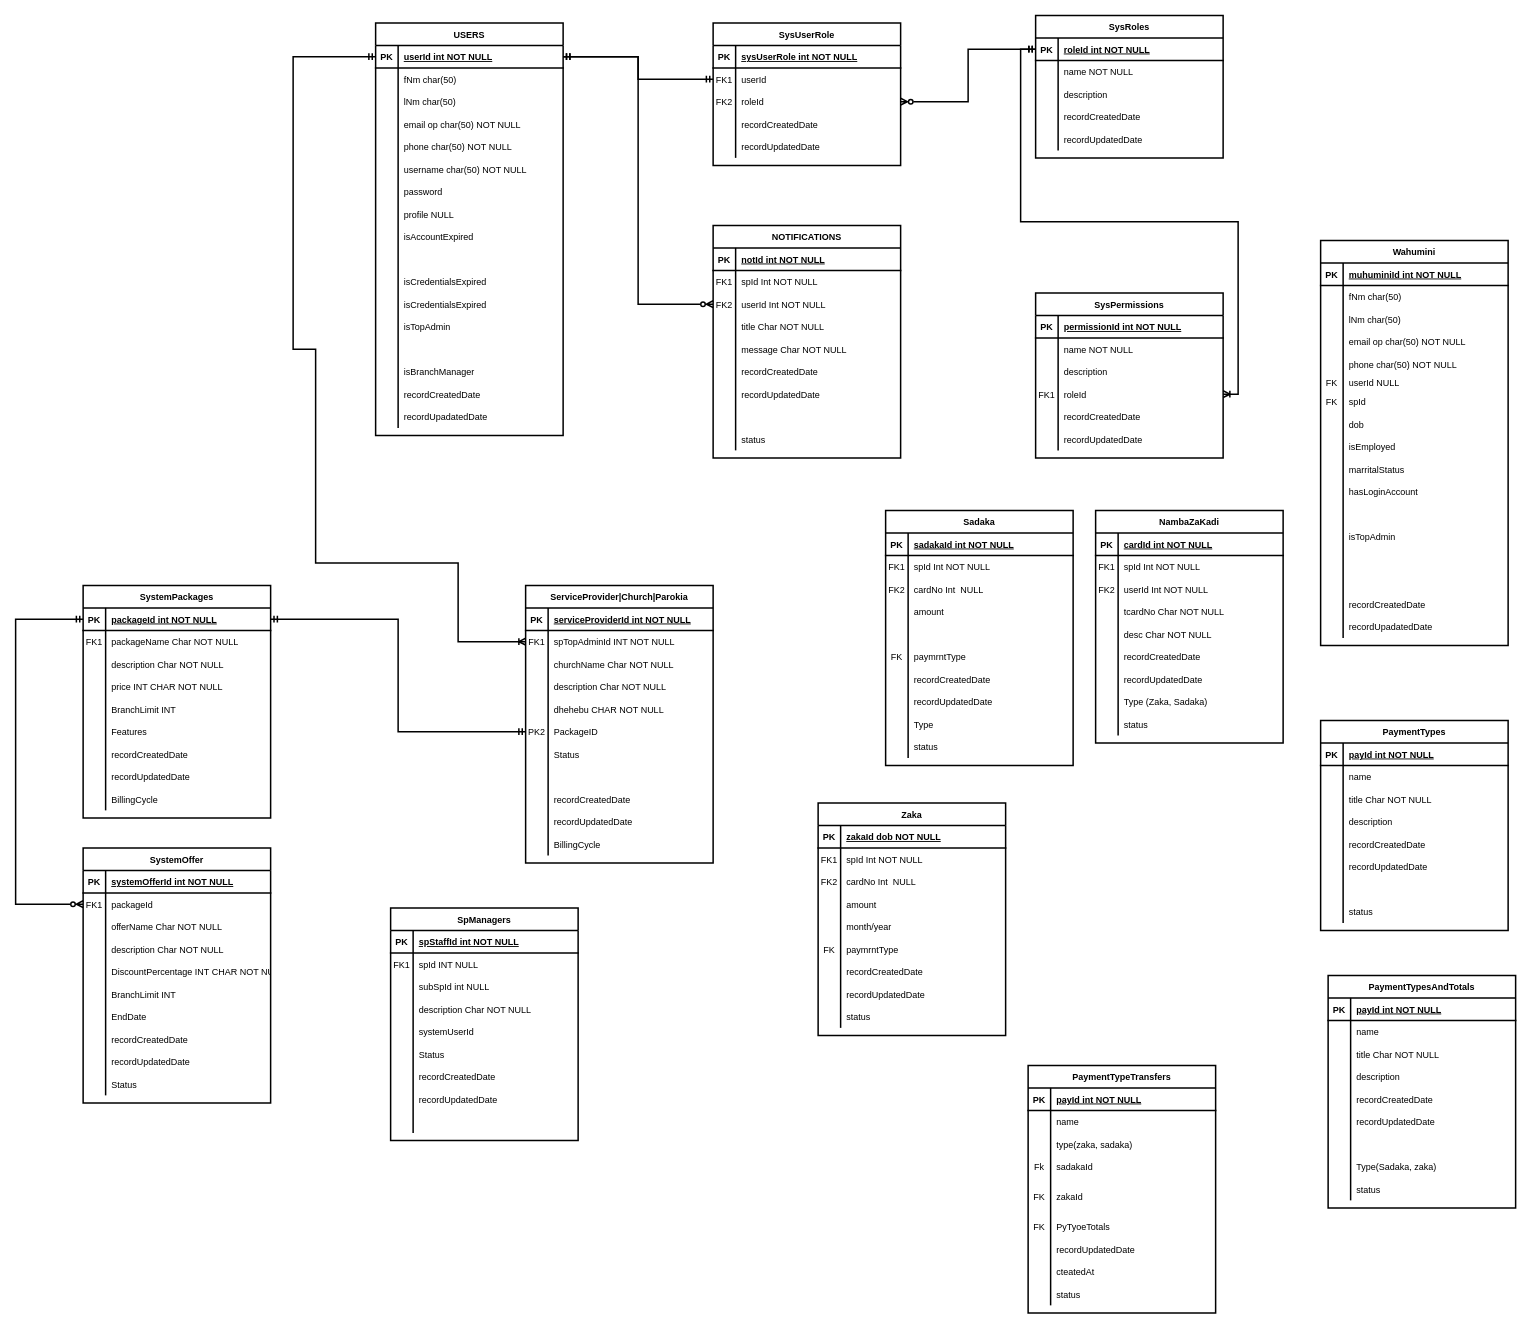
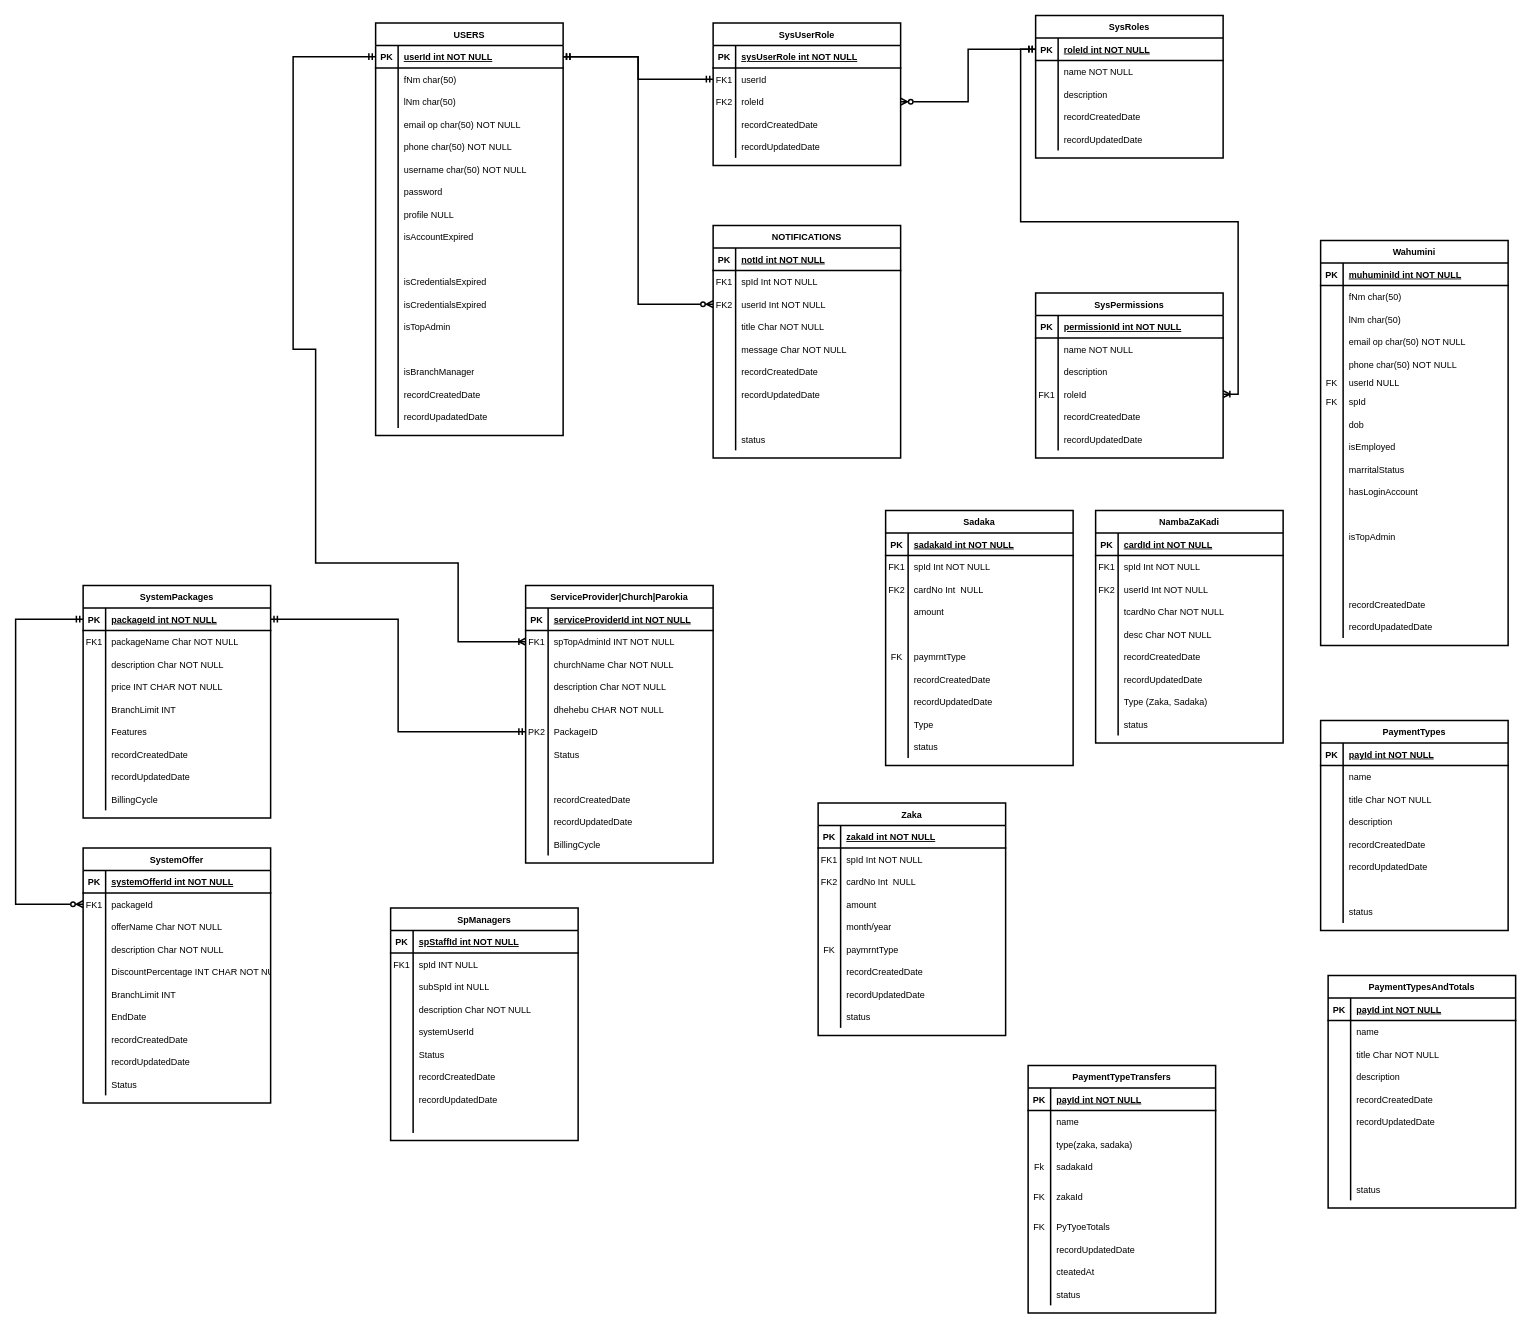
- <mxCell id="399" value="zakaId dob NOT NULL " style="shape=partialRectangle;overflow=hidden;connectable=0;fillColor=none;top=0;left=0;bottom=0;right=0;align=left;spacingLeft=6;fontStyle=5;strokeWidth=2;" parent="397" vertex="1"><mxGeometry x="30" width="220" height="30" as="geometry"><mxRectangle width="220" height="30" as="alternateBounds" /></mxGeometry></mxCell>
+ <mxCell id="399" value="zakaId int NOT NULL " style="shape=partialRectangle;overflow=hidden;connectable=0;fillColor=none;top=0;left=0;bottom=0;right=0;align=left;spacingLeft=6;fontStyle=5;strokeWidth=2;" parent="397" vertex="1"><mxGeometry x="30" width="220" height="30" as="geometry"><mxRectangle width="220" height="30" as="alternateBounds" /></mxGeometry></mxCell>
- <mxCell id="448" value="Type(Sadaka, zaka)" style="shape=partialRectangle;overflow=hidden;connectable=0;fillColor=none;top=0;left=0;bottom=0;right=0;align=left;spacingLeft=6;strokeWidth=2;" parent="446" vertex="1"><mxGeometry x="30" width="220" height="30" as="geometry"><mxRectangle width="220" height="30" as="alternateBounds" /></mxGeometry></mxCell>
